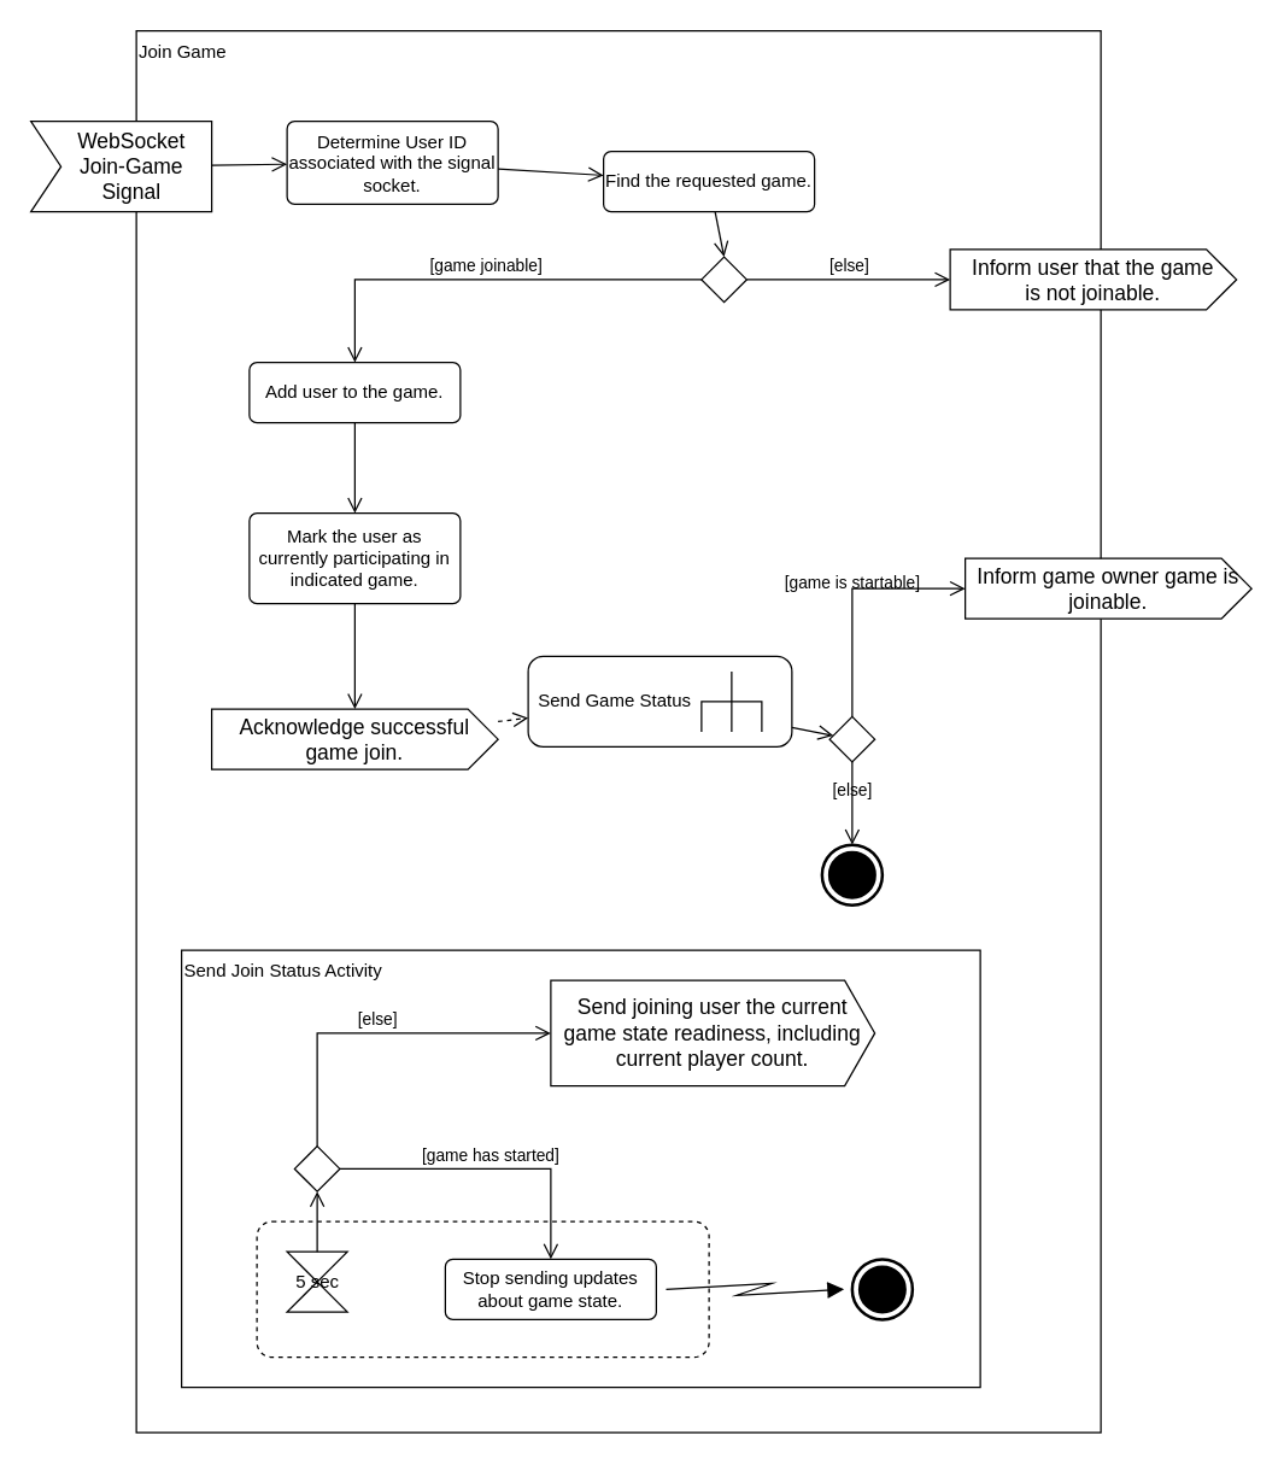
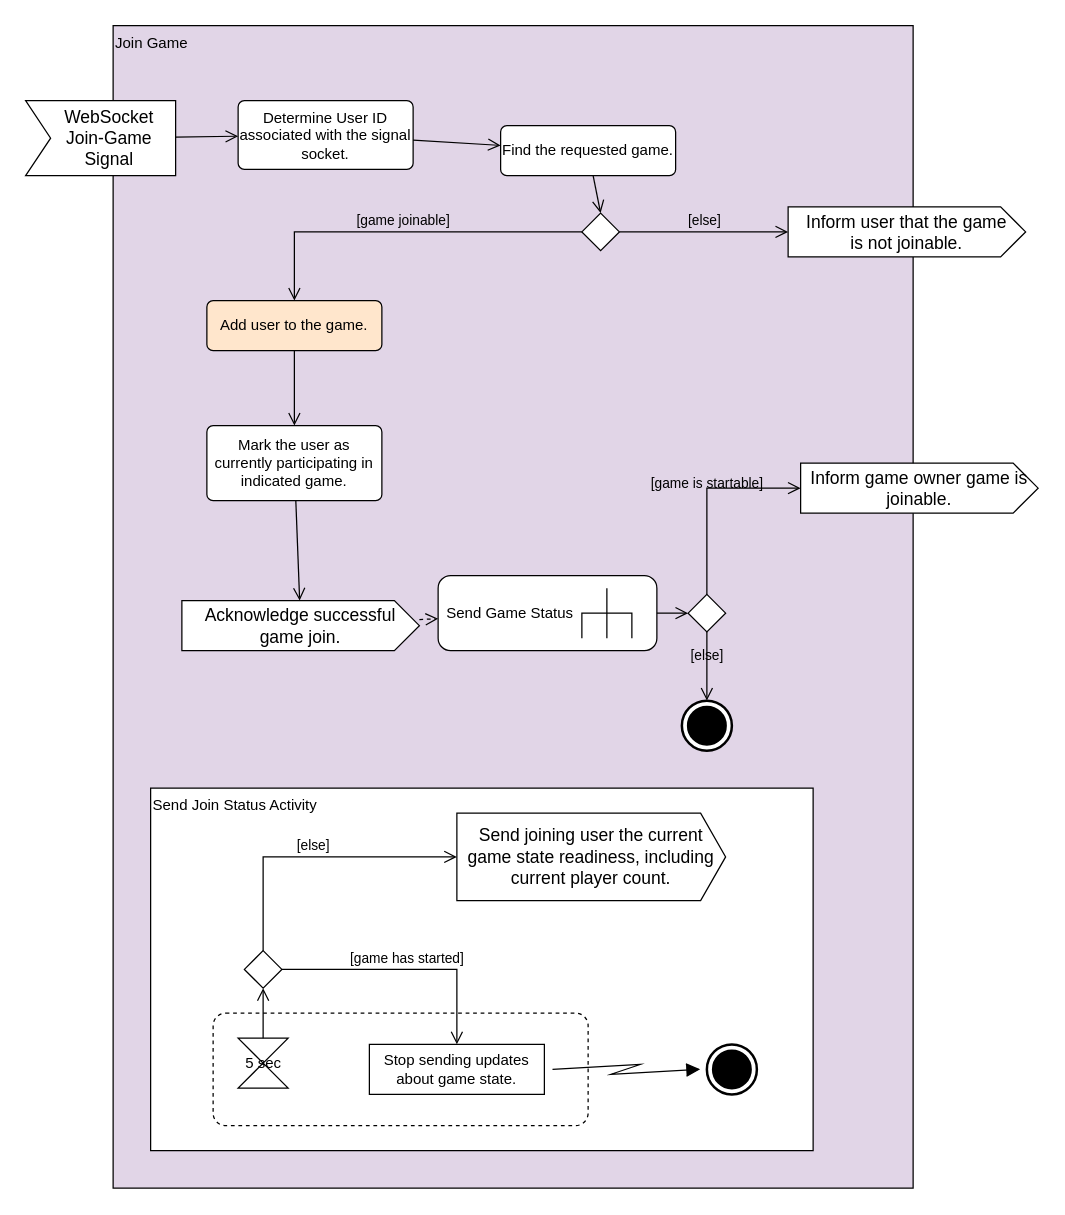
- <mxCell id="2" value="Join Game" style="html=1;dashed=0;whiteSpace=wrap;align=left;verticalAlign=top;" parent="1" vertex="1"><mxGeometry x="90" y="20" width="640" height="930" as="geometry" /></mxCell>
+ <mxCell id="2" value="Join Game" style="html=1;dashed=0;whiteSpace=wrap;align=left;verticalAlign=top;fillColor=#e1d5e7;" parent="1" vertex="1"><mxGeometry x="90" y="20" width="640" height="930" as="geometry" /></mxCell>
- <mxCell id="20" value="Add user to the game." style="html=1;align=center;verticalAlign=middle;rounded=1;absoluteArcSize=1;arcSize=10;dashed=0;whiteSpace=wrap;" vertex="1" parent="1"><mxGeometry x="165" y="240" width="140" height="40" as="geometry" /></mxCell>
+ <mxCell id="20" value="Add user to the game." style="html=1;align=center;verticalAlign=middle;rounded=1;absoluteArcSize=1;arcSize=10;dashed=0;whiteSpace=wrap;fillColor=#ffe6cc;" vertex="1" parent="1"><mxGeometry x="165" y="240" width="140" height="40" as="geometry" /></mxCell>
- <mxCell id="24" value="Send Game Status" style="shape=mxgraph.uml25.behaviorAction;html=1;rounded=1;absoluteArcSize=1;arcSize=10;align=left;spacingLeft=5;whiteSpace=wrap;" vertex="1" parent="1"><mxGeometry x="350" y="435" width="175" height="60" as="geometry" /></mxCell>
+ <mxCell id="24" value="Send Game Status" style="shape=mxgraph.uml25.behaviorAction;html=1;rounded=1;absoluteArcSize=1;arcSize=10;align=left;spacingLeft=5;whiteSpace=wrap;" vertex="1" parent="1"><mxGeometry x="350" y="460" width="175" height="60" as="geometry" /></mxCell>
- <mxCell id="14" value="Acknowledge successful game join." style="html=1;shape=mxgraph.infographic.ribbonSimple;notch1=0;notch2=20;align=center;verticalAlign=middle;fontSize=14;fontStyle=0;fillColor=#FFFFFF;whiteSpace=wrap;" parent="1" vertex="1"><mxGeometry x="140" y="470" width="190" height="40" as="geometry" /></mxCell>
+ <mxCell id="14" value="Acknowledge successful game join." style="html=1;shape=mxgraph.infographic.ribbonSimple;notch1=0;notch2=20;align=center;verticalAlign=middle;fontSize=14;fontStyle=0;fillColor=#FFFFFF;whiteSpace=wrap;" parent="1" vertex="1"><mxGeometry x="145" y="480" width="190" height="40" as="geometry" /></mxCell>
- <mxCell id="34" value="Stop sending updates about game state." style="html=1;align=center;verticalAlign=middle;rounded=1;absoluteArcSize=1;arcSize=10;dashed=0;whiteSpace=wrap;" vertex="1" parent="1"><mxGeometry x="295" y="835" width="140" height="40" as="geometry" /></mxCell>
+ <mxCell id="34" value="Stop sending updates about game state." style="html=1;align=center;verticalAlign=middle;absoluteArcSize=1;arcSize=10;dashed=0;whiteSpace=wrap;rounded=0;" vertex="1" parent="1"><mxGeometry x="295" y="835" width="140" height="40" as="geometry" /></mxCell>
